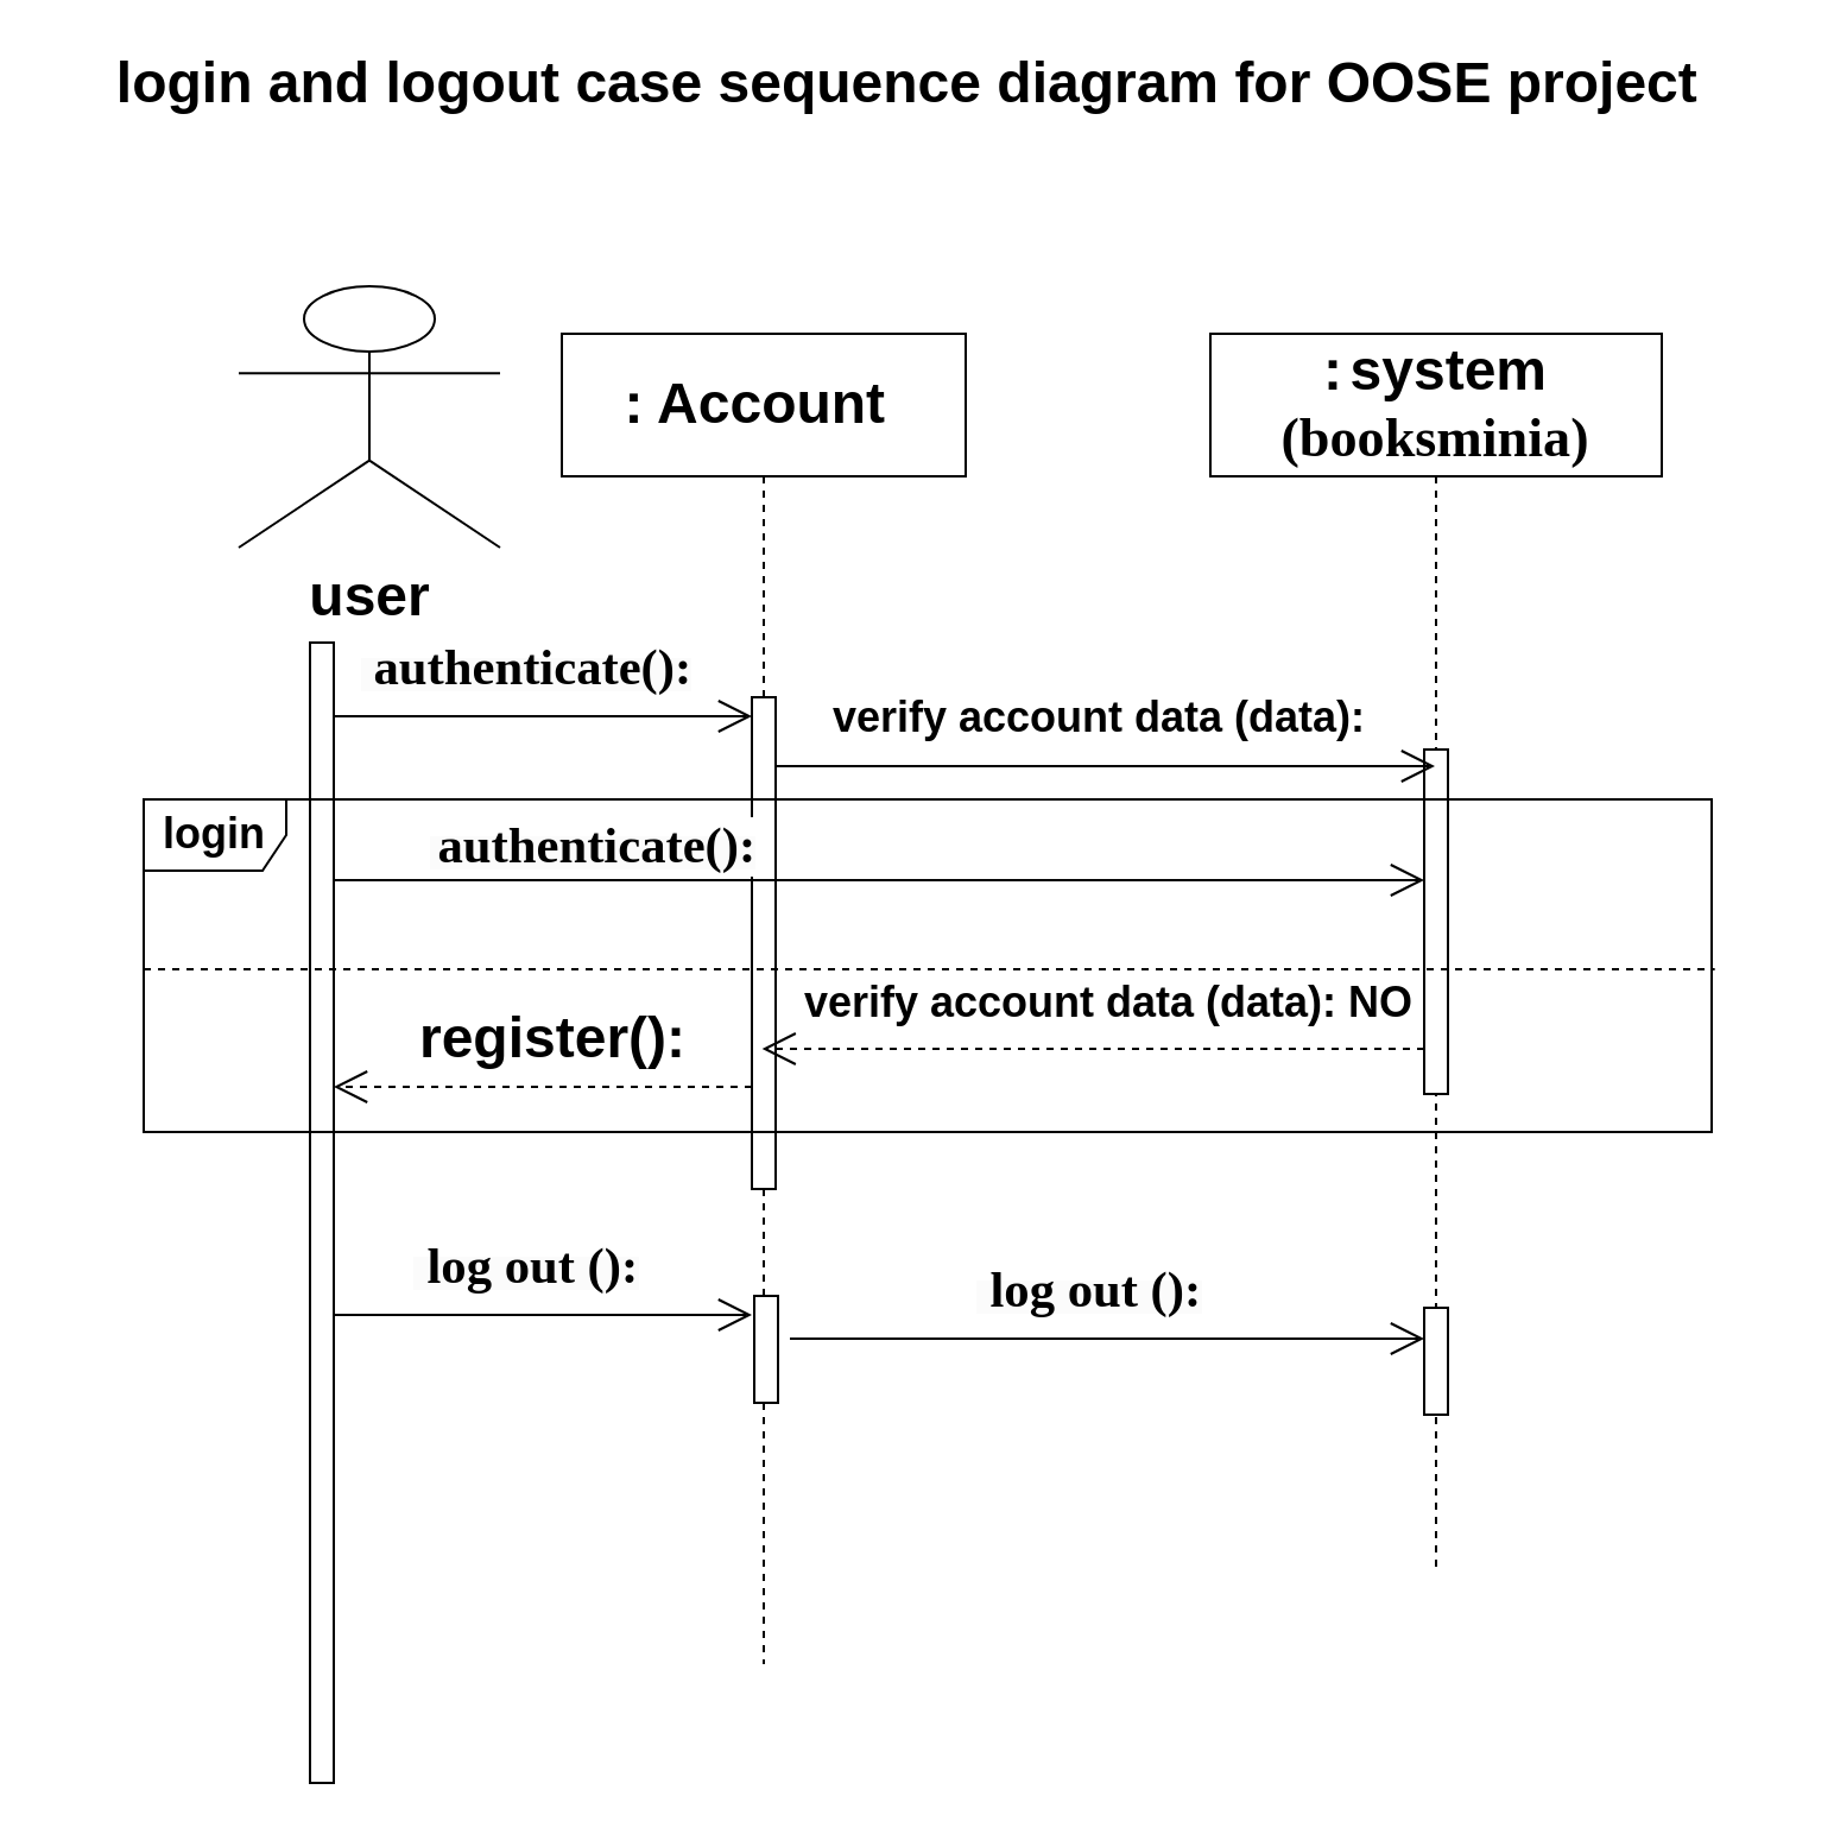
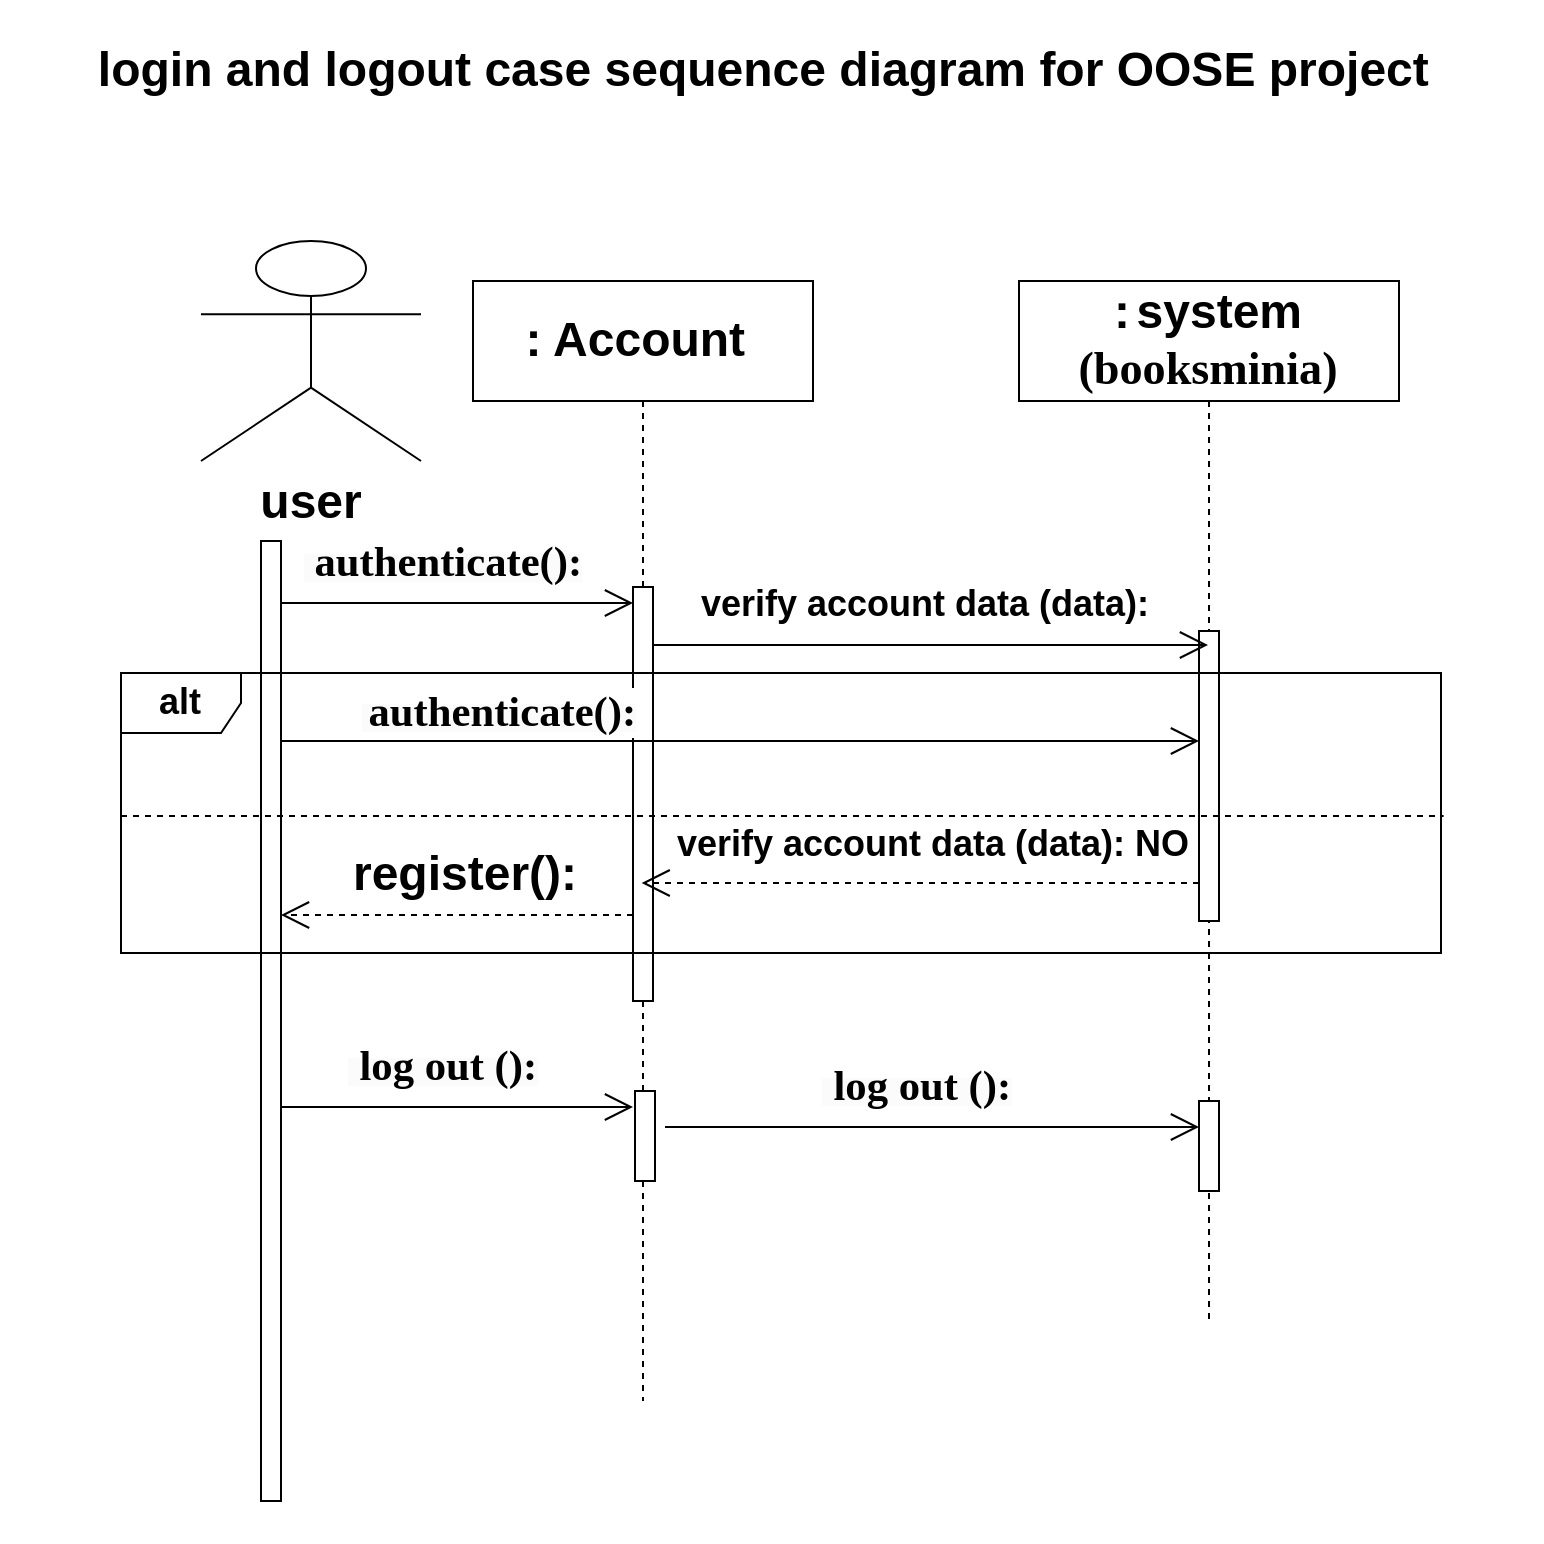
- <mxCell id="15" value="&lt;font style=&quot;font-size: 18px;&quot;&gt;&lt;b&gt;login&lt;/b&gt;&lt;/font&gt;" style="shape=umlFrame;whiteSpace=wrap;html=1;pointerEvents=0;" vertex="1" parent="1"><mxGeometry x="60" y="336" width="660" height="140" as="geometry" /></mxCell>
+ <mxCell id="15" value="&lt;font style=&quot;font-size: 18px;&quot;&gt;&lt;b&gt;alt&lt;/b&gt;&lt;/font&gt;" style="shape=umlFrame;whiteSpace=wrap;html=1;pointerEvents=0;" vertex="1" parent="1"><mxGeometry x="60" y="336" width="660" height="140" as="geometry" /></mxCell>
